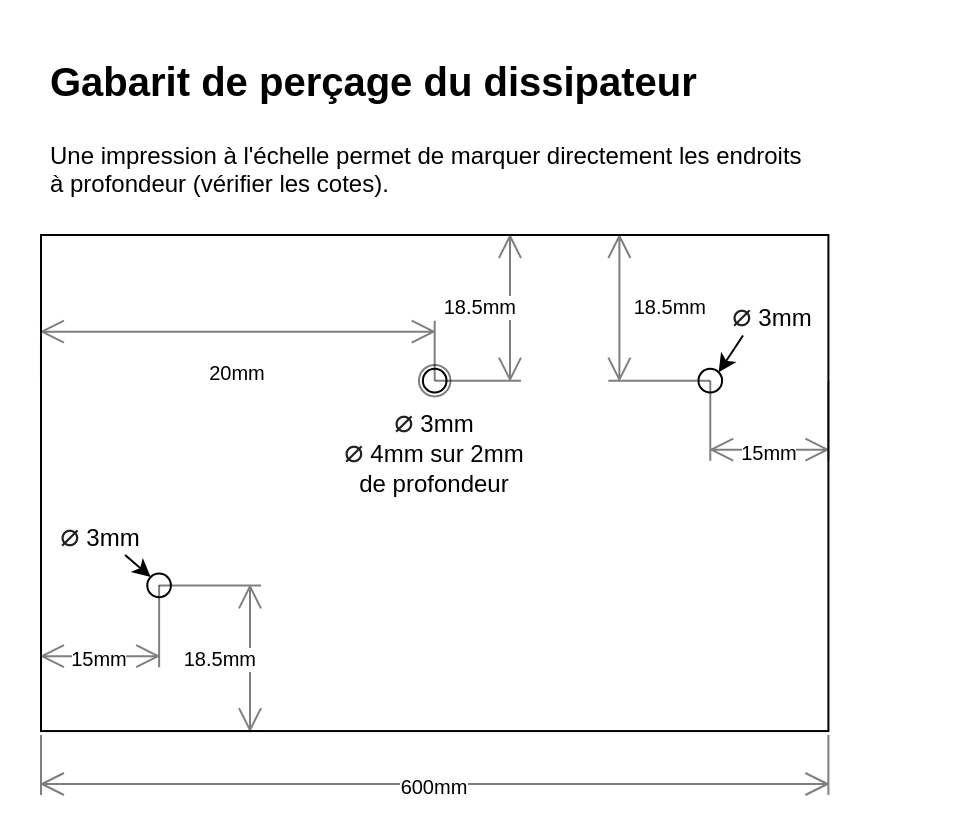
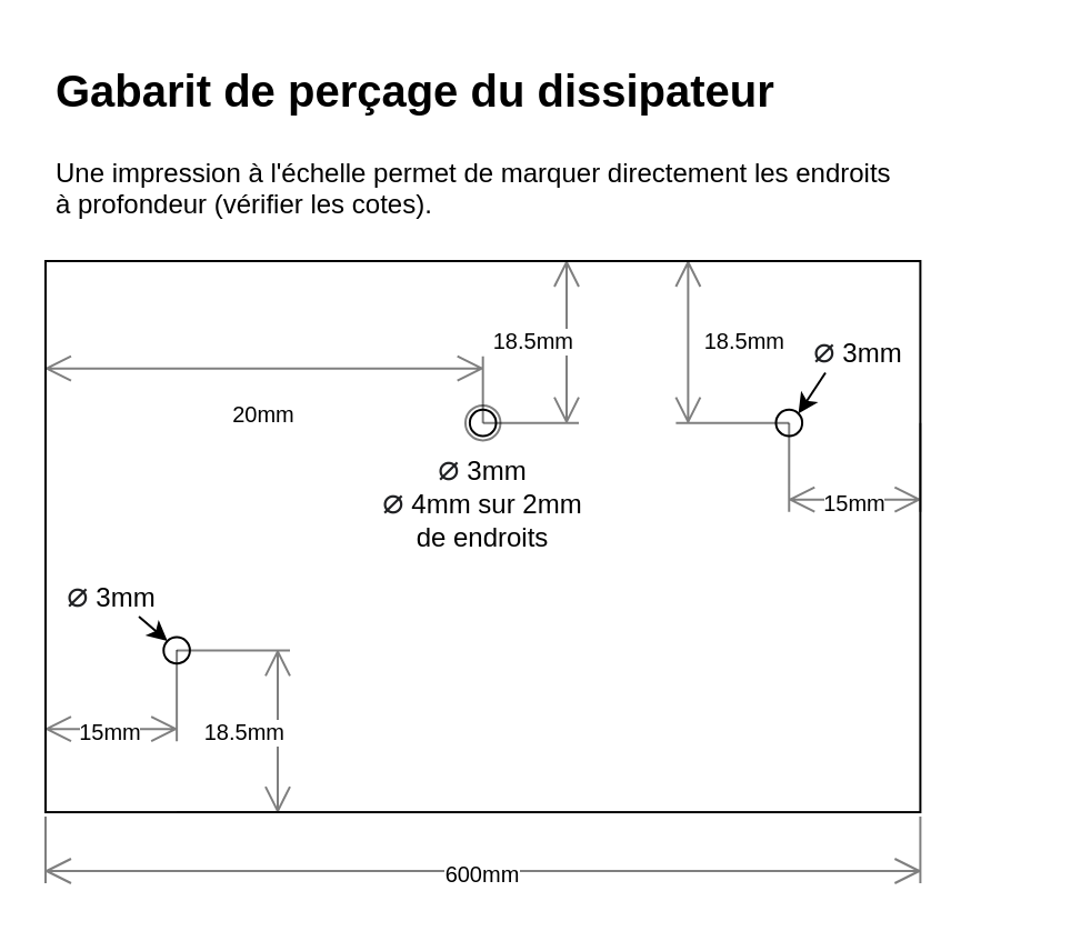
- <mxCell id="11" value="&lt;span style=&quot;color: rgb(32, 33, 36); font-family: arial, sans-serif; font-size: 16px; text-align: left; background-color: rgb(255, 255, 255);&quot;&gt;⌀&lt;/span&gt;&amp;nbsp;4mm sur 2mm de profondeur" style="text;html=1;strokeColor=none;fillColor=none;align=center;verticalAlign=middle;whiteSpace=wrap;rounded=0;opacity=50;" parent="3" vertex="1"><mxGeometry x="146.85" y="100" width="100" height="30" as="geometry" /></mxCell>
+ <mxCell id="11" value="&lt;span style=&quot;color: rgb(32, 33, 36); font-family: arial, sans-serif; font-size: 16px; text-align: left; background-color: rgb(255, 255, 255);&quot;&gt;⌀&lt;/span&gt;&amp;nbsp;4mm sur 2mm de endroits" style="text;html=1;strokeColor=none;fillColor=none;align=center;verticalAlign=middle;whiteSpace=wrap;rounded=0;opacity=50;" parent="3" vertex="1"><mxGeometry x="146.85" y="100" width="100" height="30" as="geometry" /></mxCell>
